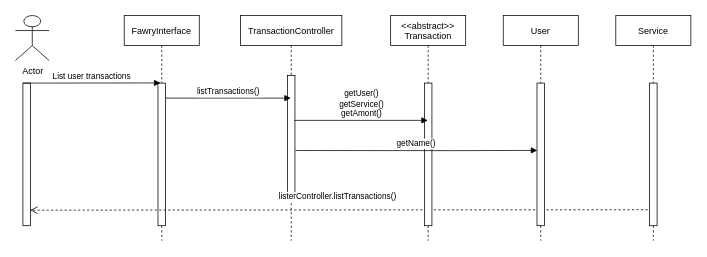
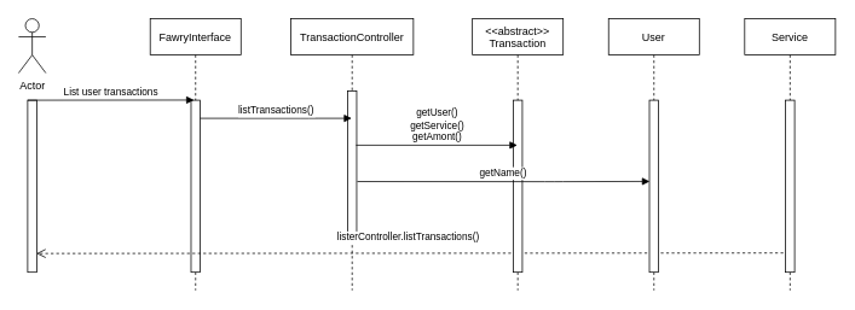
- <mxCell id="8" value="Actor" style="shape=umlActor;verticalLabelPosition=bottom;verticalAlign=top;html=1;outlineConnect=0;" vertex="1" parent="1"><mxGeometry x="20" y="20" width="45" height="60" as="geometry" /></mxCell>
+ <mxCell id="8" value="Actor" style="shape=umlActor;verticalLabelPosition=bottom;verticalAlign=top;html=1;outlineConnect=0;" vertex="1" parent="1"><mxGeometry x="20" y="20" width="30" height="60" as="geometry" /></mxCell>
